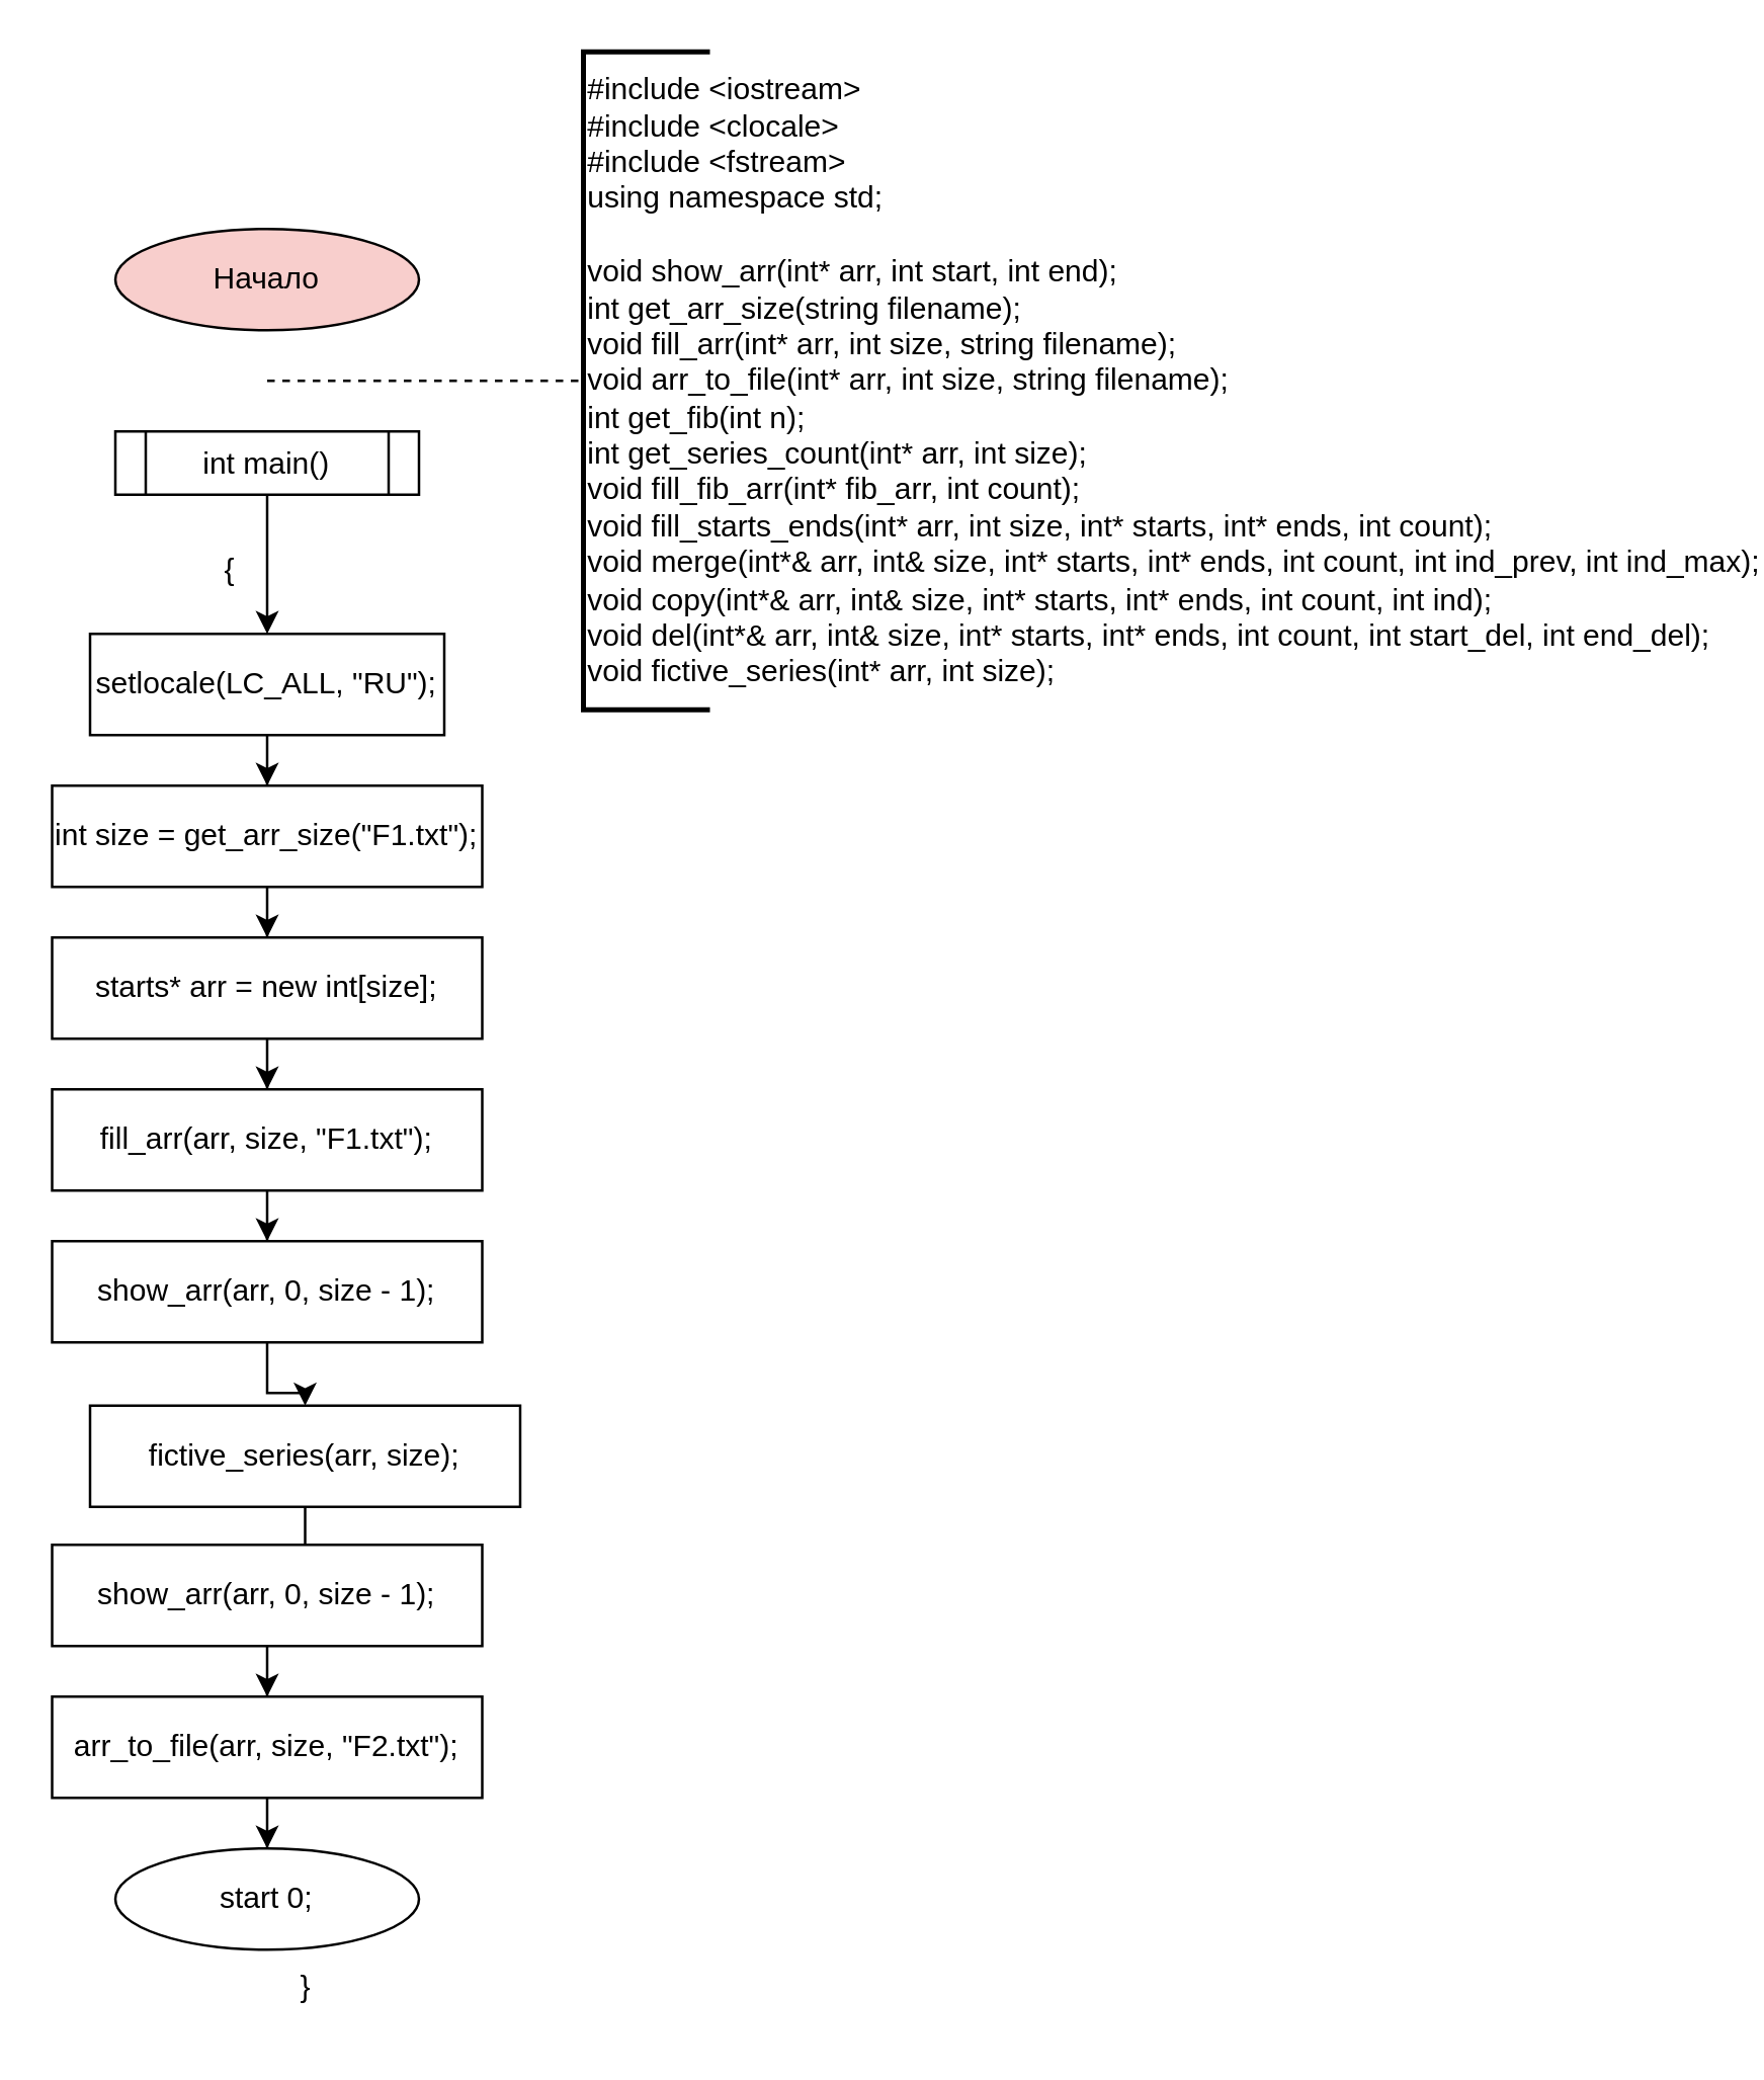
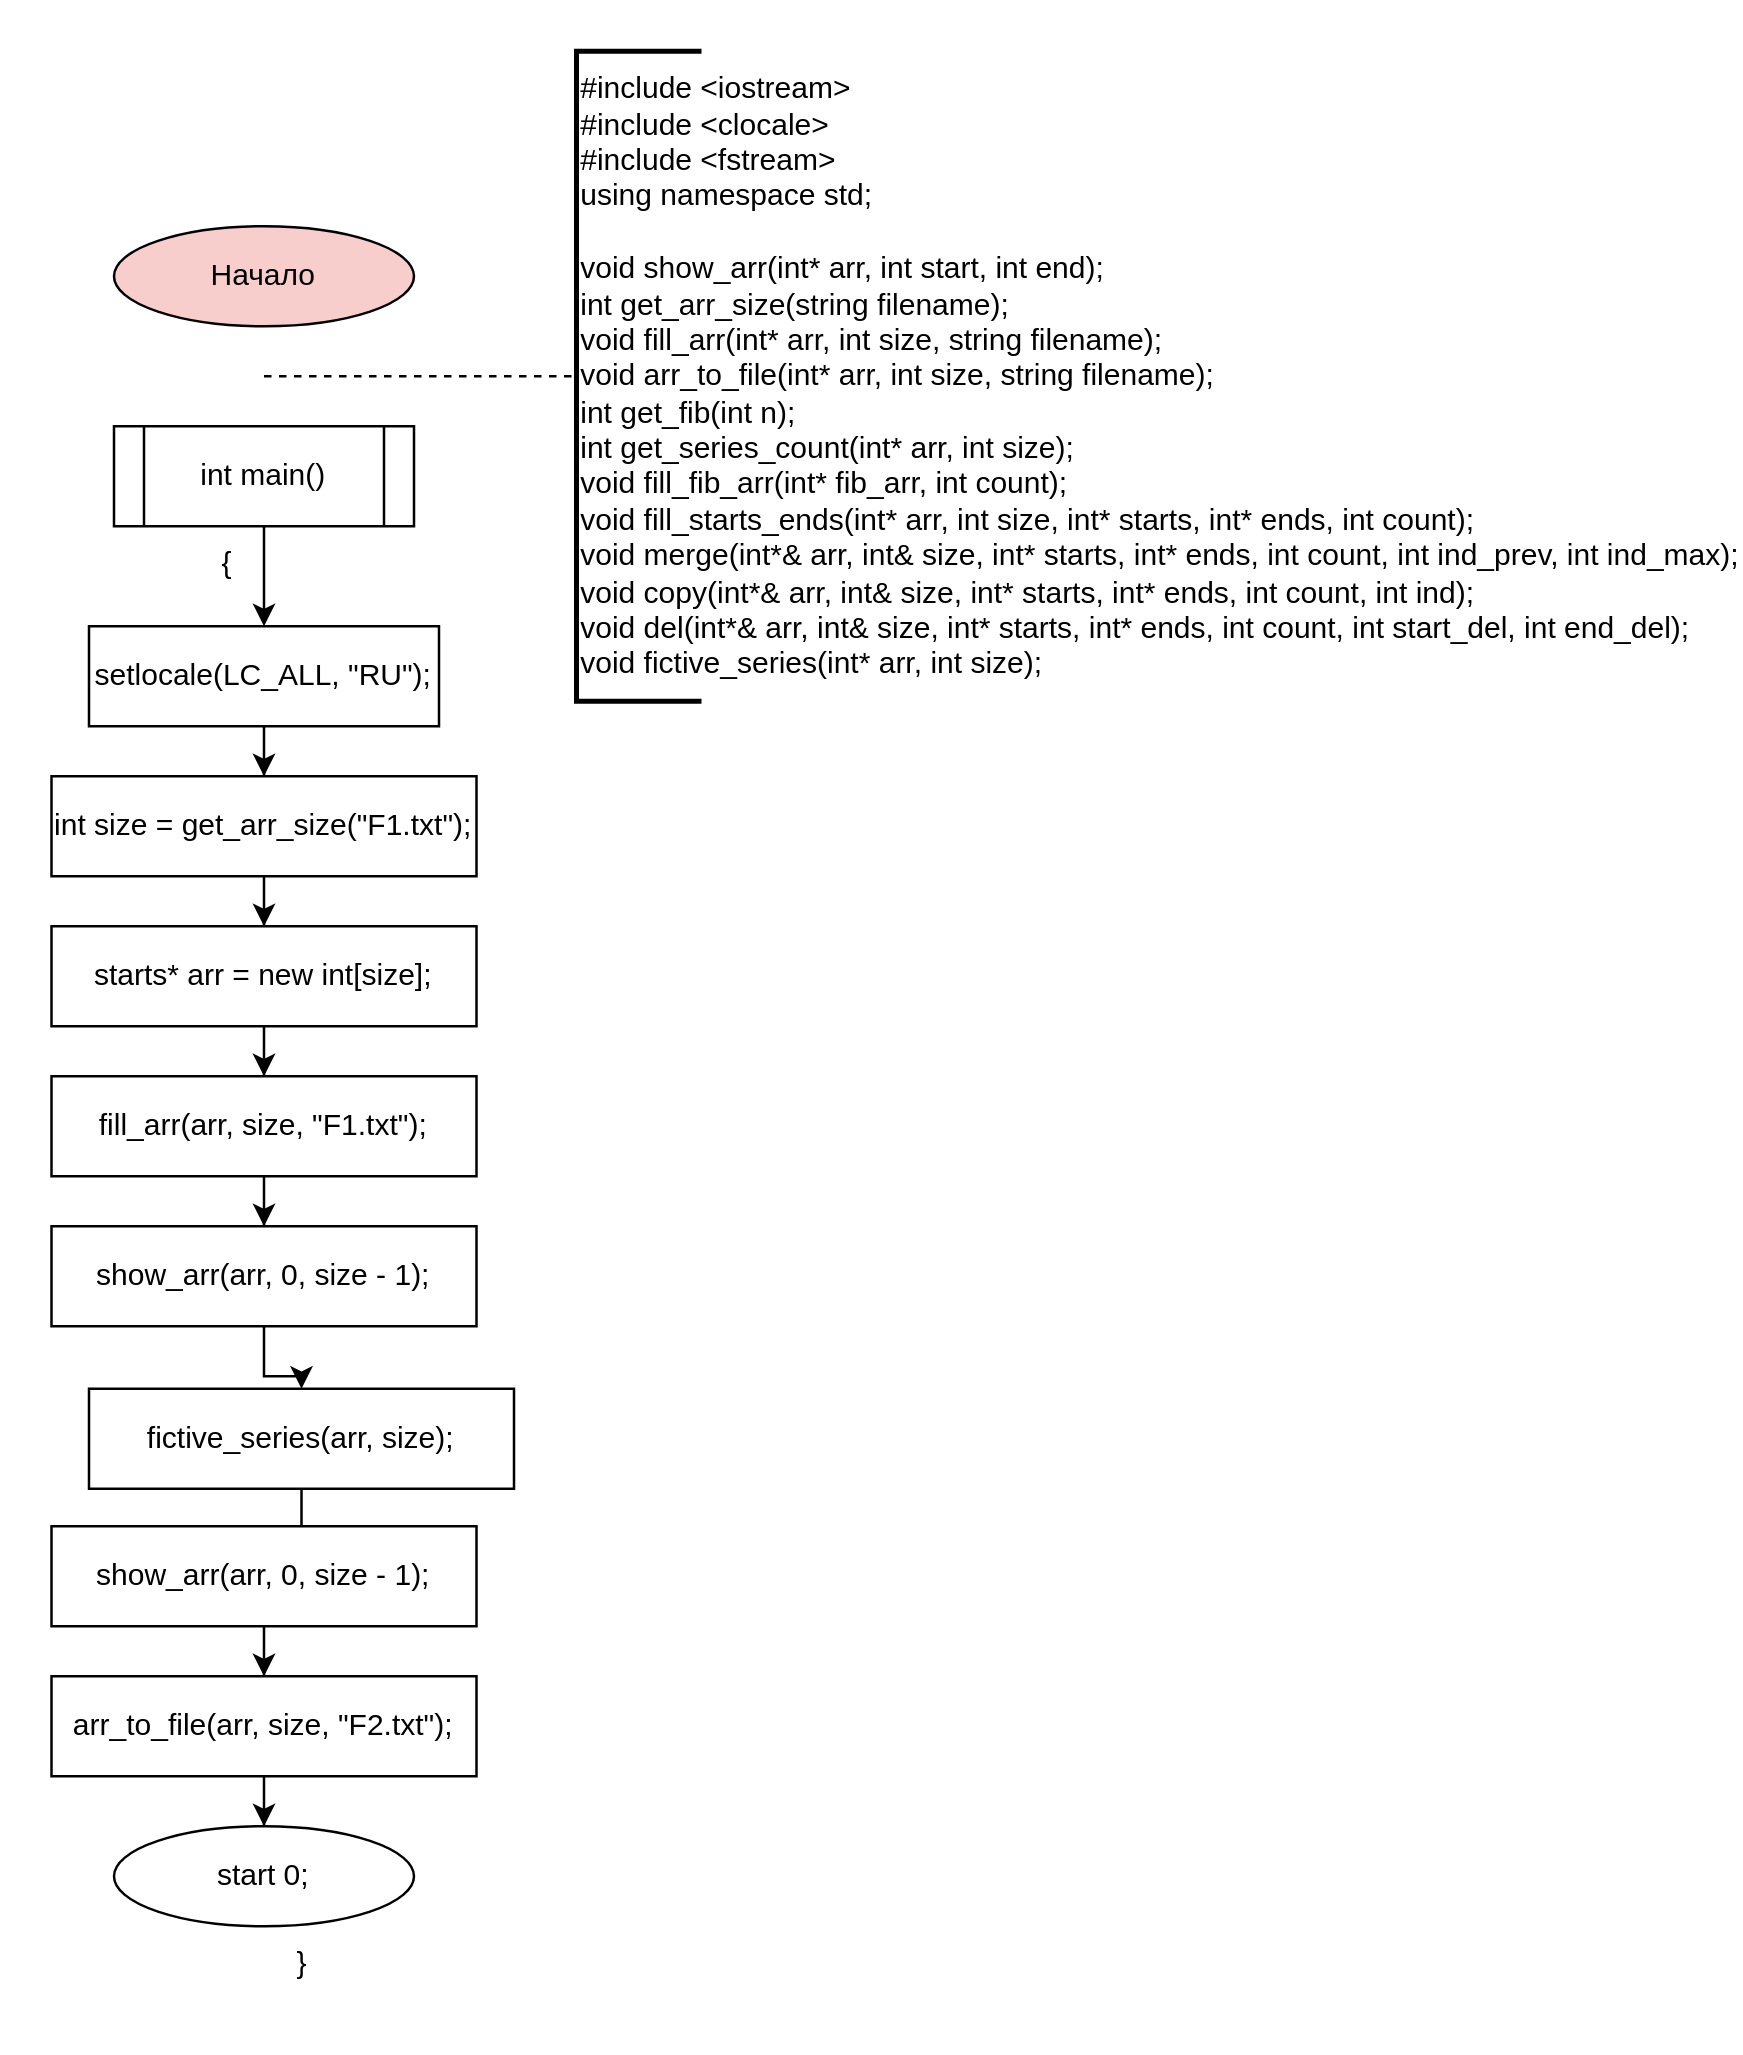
- <mxCell id="4" value="int main()" style="shape=process;whiteSpace=wrap;html=1;backgroundOutline=1;" vertex="1" parent="1"><mxGeometry x="45" y="170" width="120" height="25" as="geometry" /></mxCell>
+ <mxCell id="4" value="int main()" style="shape=process;whiteSpace=wrap;html=1;backgroundOutline=1;" vertex="1" parent="1"><mxGeometry x="45" y="170" width="120" height="40" as="geometry" /></mxCell>
